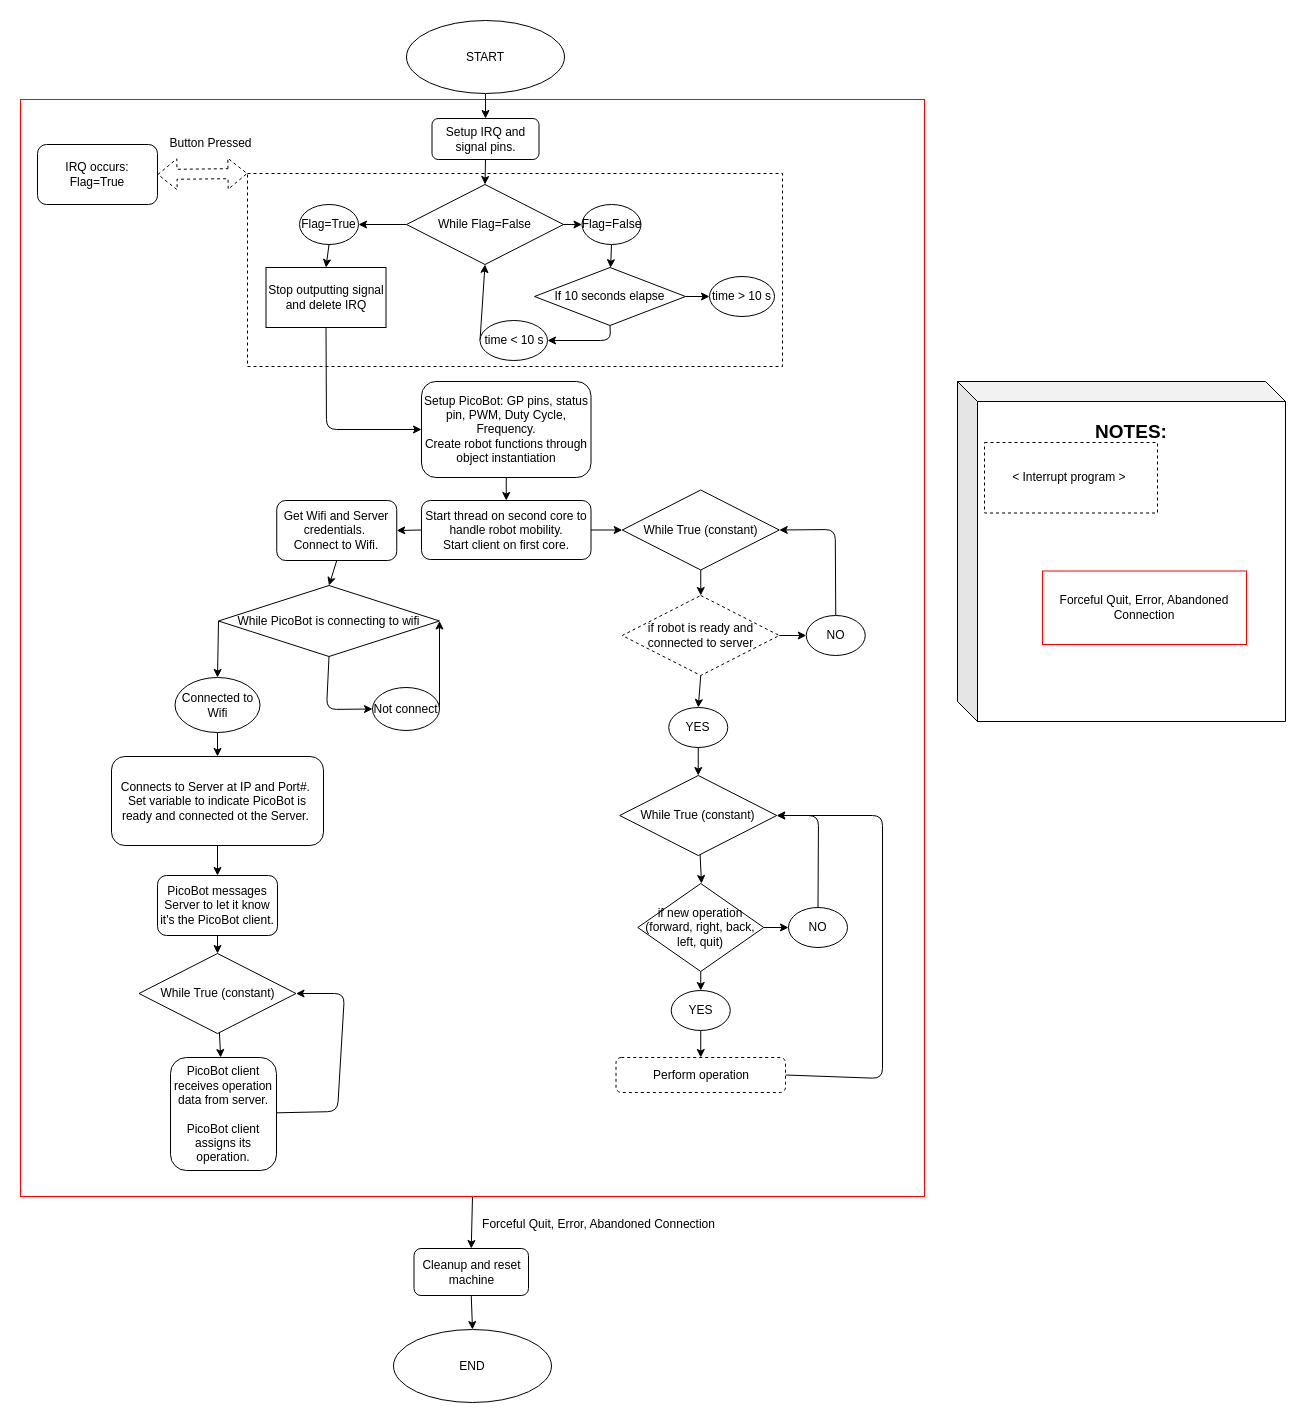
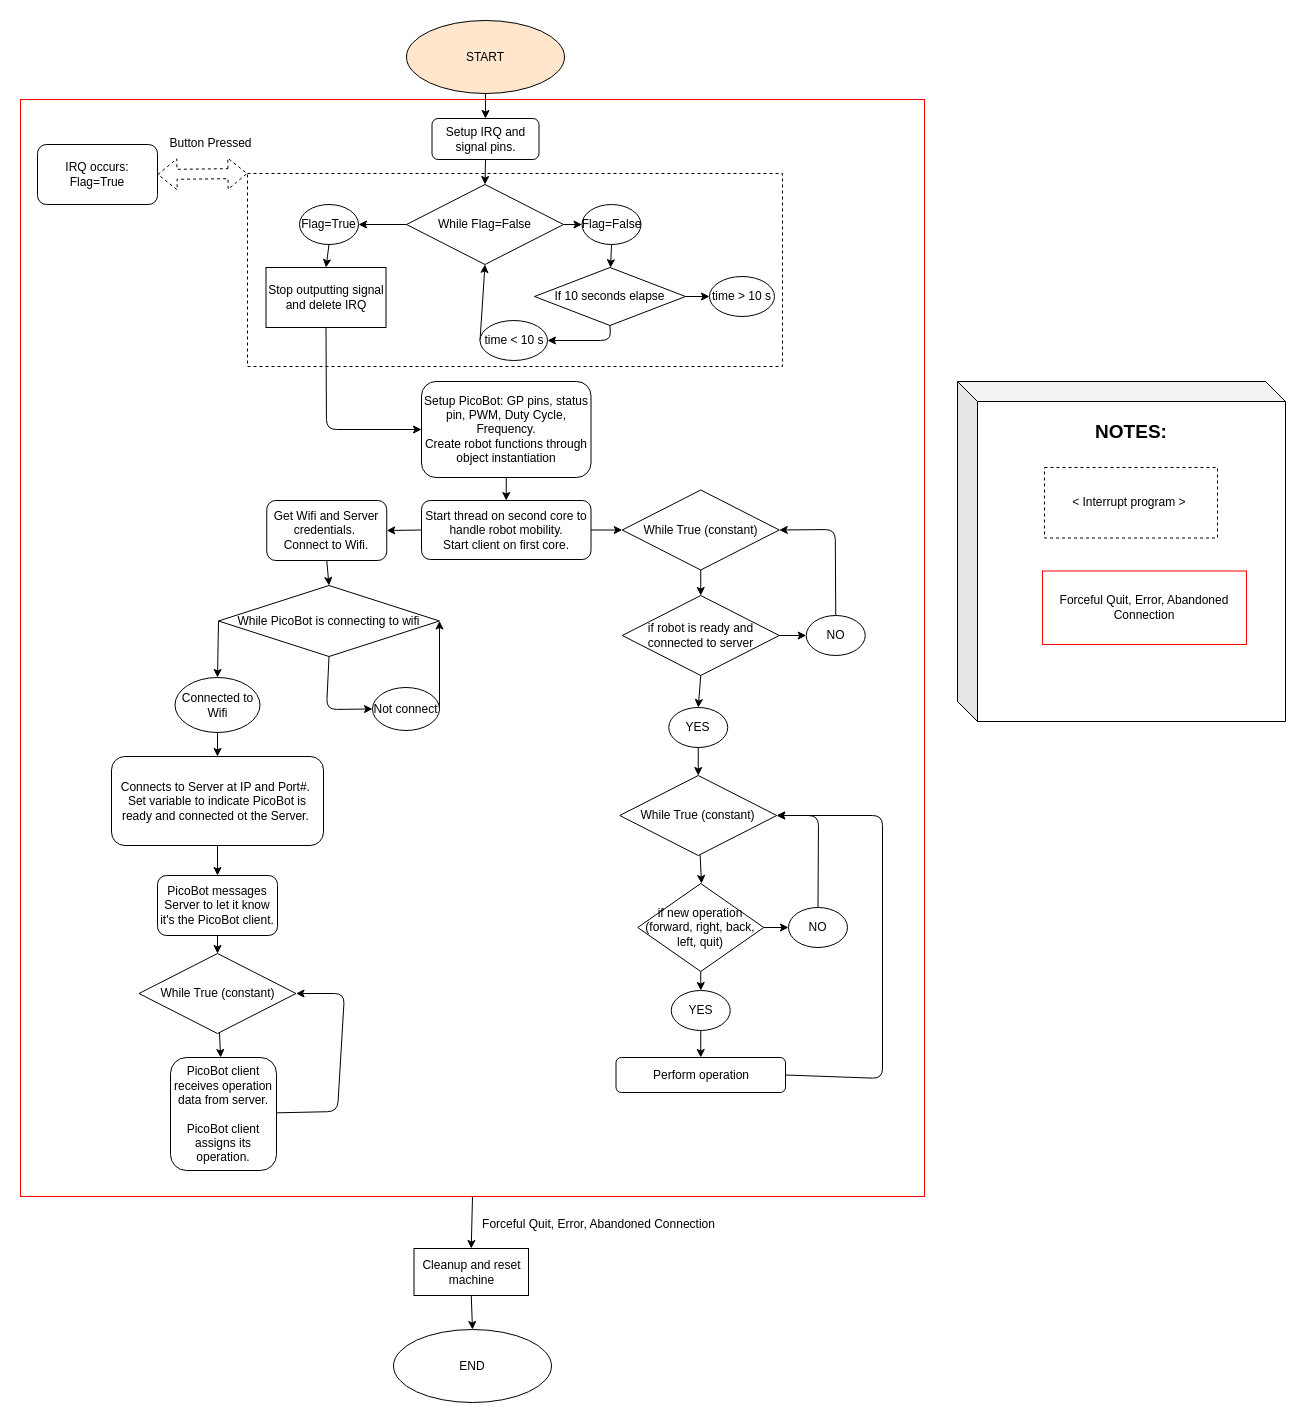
- <mxCell id="6" value="START" style="ellipse;whiteSpace=wrap;html=1;" vertex="1" parent="1"><mxGeometry x="406" y="20" width="158" height="73" as="geometry" /></mxCell>
+ <mxCell id="6" value="START" style="ellipse;whiteSpace=wrap;html=1;fillColor=#ffe6cc;" vertex="1" parent="1"><mxGeometry x="406" y="20" width="158" height="73" as="geometry" /></mxCell>
- <mxCell id="71" value="&amp;lt; Interrupt program &amp;gt;&amp;nbsp;" style="whiteSpace=wrap;html=1;dashed=1;" vertex="1" parent="1"><mxGeometry x="984" y="442" width="173" height="70.5" as="geometry" /></mxCell>
+ <mxCell id="71" value="&amp;lt; Interrupt program &amp;gt;&amp;nbsp;" style="whiteSpace=wrap;html=1;dashed=1;" vertex="1" parent="1"><mxGeometry x="1044" y="467" width="173" height="70.5" as="geometry" /></mxCell>
- <mxCell id="37" value="Get Wifi and Server credentials.&amp;nbsp;&lt;br&gt;Connect to Wifi." style="rounded=1;whiteSpace=wrap;html=1;" vertex="1" parent="1"><mxGeometry x="276.25" y="500" width="120" height="60" as="geometry" /></mxCell>
+ <mxCell id="37" value="Get Wifi and Server credentials.&amp;nbsp;&lt;br&gt;Connect to Wifi." style="rounded=1;whiteSpace=wrap;html=1;" vertex="1" parent="1"><mxGeometry x="266.25" y="500" width="120" height="60" as="geometry" /></mxCell>
- <mxCell id="27" value="if robot is ready and connected to server" style="rhombus;whiteSpace=wrap;html=1;dashed=1;" vertex="1" parent="1"><mxGeometry x="621.75" y="595" width="157" height="80" as="geometry" /></mxCell>
+ <mxCell id="27" value="if robot is ready and connected to server" style="rhombus;whiteSpace=wrap;html=1;" vertex="1" parent="1"><mxGeometry x="621.75" y="595" width="157" height="80" as="geometry" /></mxCell>
- <mxCell id="61" value="Perform operation" style="rounded=1;whiteSpace=wrap;html=1;dashed=1;" vertex="1" parent="1"><mxGeometry x="615.5" y="1057" width="169.5" height="35" as="geometry" /></mxCell>
+ <mxCell id="61" value="Perform operation" style="rounded=1;whiteSpace=wrap;html=1;" vertex="1" parent="1"><mxGeometry x="615.5" y="1057" width="169.5" height="35" as="geometry" /></mxCell>
- <mxCell id="74" value="Cleanup and reset machine" style="rounded=1;whiteSpace=wrap;html=1;" vertex="1" parent="1"><mxGeometry x="413.5" y="1248" width="114.5" height="47" as="geometry" /></mxCell>
+ <mxCell id="74" value="Cleanup and reset machine" style="whiteSpace=wrap;html=1;rounded=0;" vertex="1" parent="1"><mxGeometry x="413.5" y="1248" width="114.5" height="47" as="geometry" /></mxCell>
